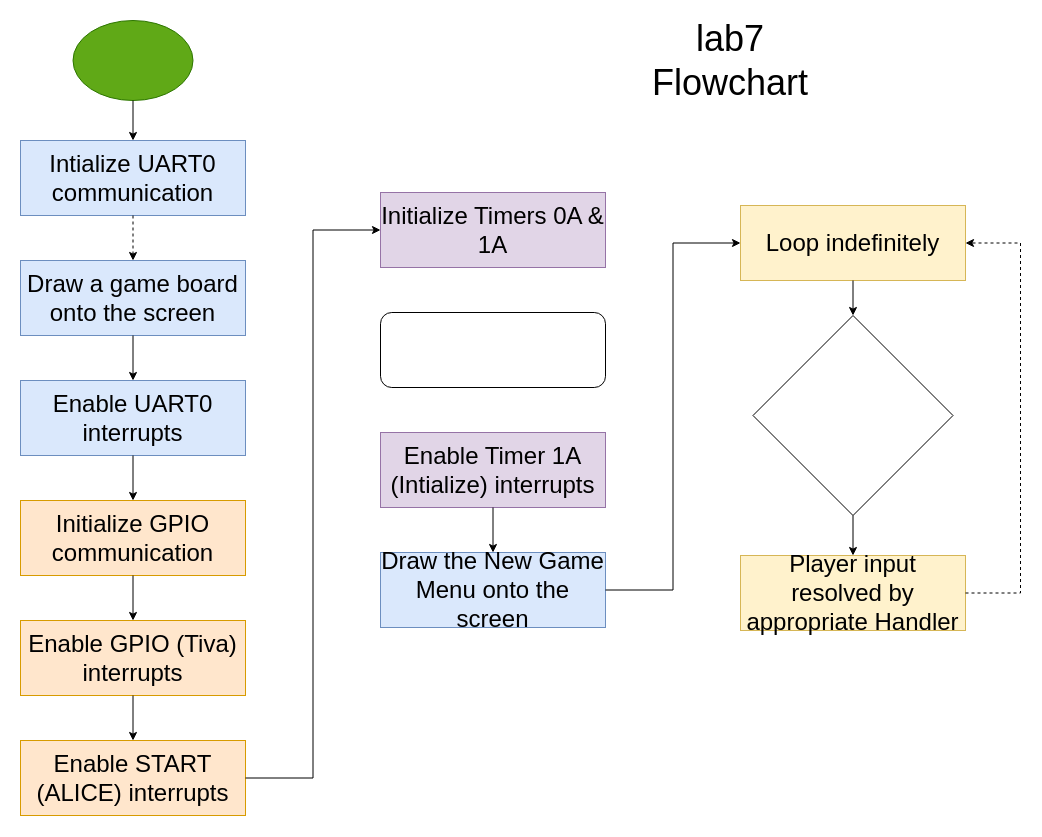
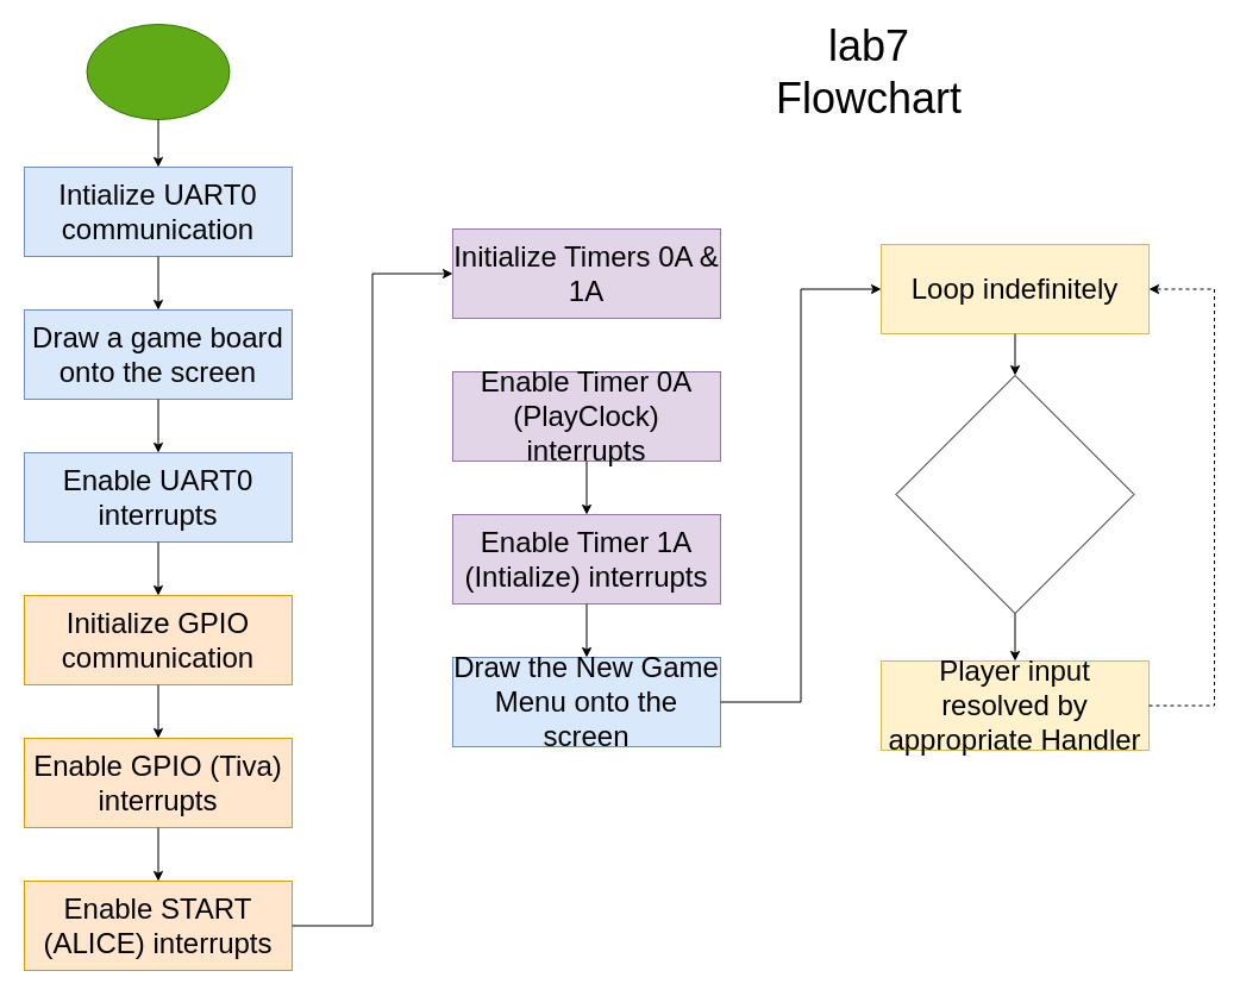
- <mxCell id="44" style="edgeStyle=orthogonalEdgeStyle;rounded=0;orthogonalLoop=1;jettySize=auto;html=1;exitX=0.5;exitY=1;exitDx=0;exitDy=0;entryX=0.5;entryY=0;entryDx=0;entryDy=0;dashed=1;" edge="1" parent="1" source="7" target="10"><mxGeometry relative="1" as="geometry" /></mxCell>
+ <mxCell id="44" style="edgeStyle=orthogonalEdgeStyle;rounded=0;orthogonalLoop=1;jettySize=auto;html=1;exitX=0.5;exitY=1;exitDx=0;exitDy=0;entryX=0.5;entryY=0;entryDx=0;entryDy=0;" edge="1" parent="1" source="7" target="10"><mxGeometry relative="1" as="geometry" /></mxCell>
+ <mxCell id="28" value="&lt;font style=&quot;font-size: 24px;&quot;&gt;Enable Timer 0A (PlayClock) interrupts&lt;/font&gt;" style="text;html=1;align=center;verticalAlign=middle;whiteSpace=wrap;rounded=0;fillColor=#e1d5e7;strokeColor=#9673a6;" vertex="1" parent="26"><mxGeometry width="225" height="75" as="geometry" /></mxCell>
+ <mxCell id="50" style="edgeStyle=orthogonalEdgeStyle;rounded=0;orthogonalLoop=1;jettySize=auto;html=1;exitX=0.5;exitY=1;exitDx=0;exitDy=0;entryX=0.5;entryY=0;entryDx=0;entryDy=0;" edge="1" parent="1" source="28" target="31"><mxGeometry relative="1" as="geometry" /></mxCell>
